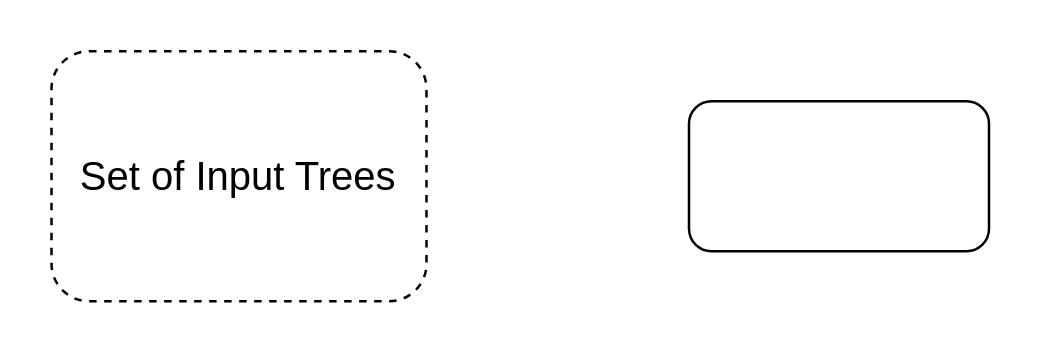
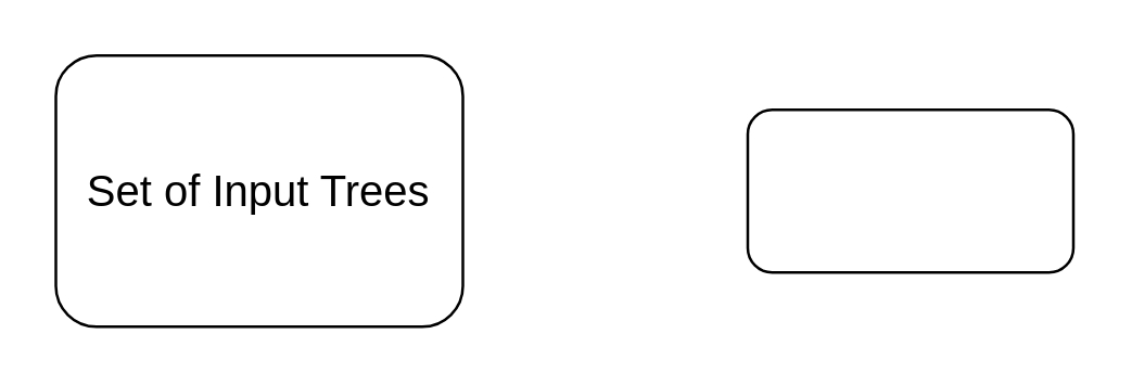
- <mxCell id="2" value="&lt;font style=&quot;font-size: 16px;&quot;&gt;Set of Input Trees&lt;/font&gt;" style="rounded=1;whiteSpace=wrap;html=1;dashed=1;" vertex="1" parent="1"><mxGeometry x="20" y="20" width="150" height="100" as="geometry" /></mxCell>
+ <mxCell id="2" value="&lt;font style=&quot;font-size: 16px;&quot;&gt;Set of Input Trees&lt;/font&gt;" style="rounded=1;whiteSpace=wrap;html=1;" vertex="1" parent="1"><mxGeometry x="20" y="20" width="150" height="100" as="geometry" /></mxCell>
